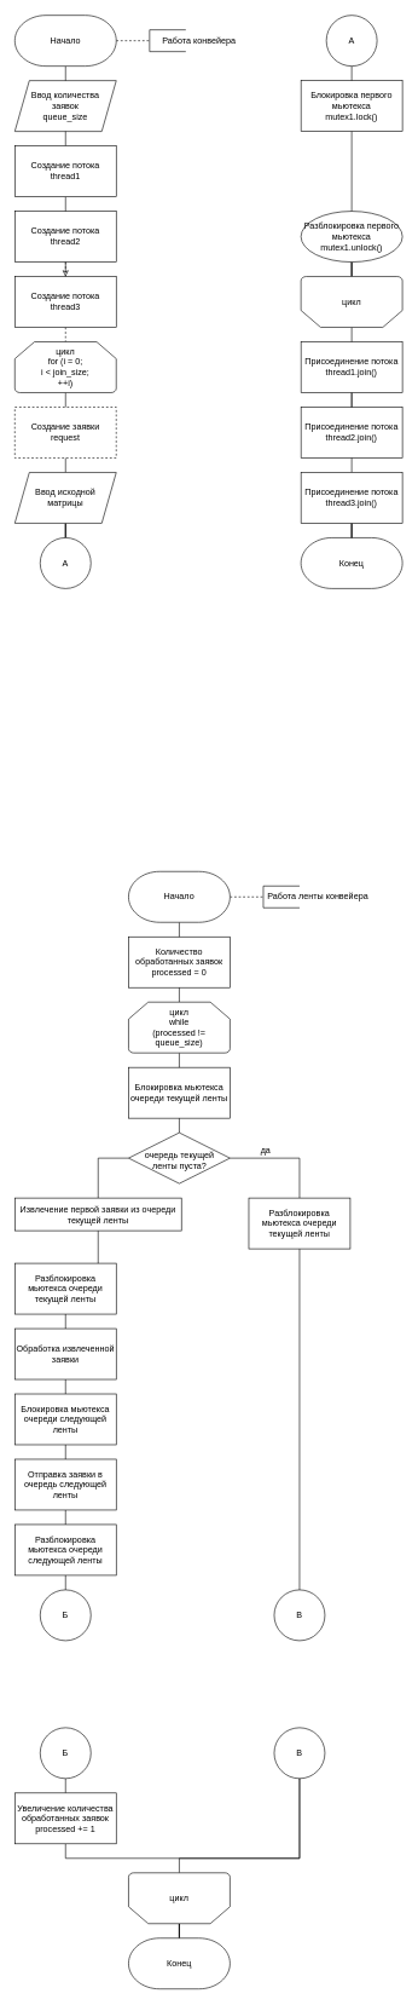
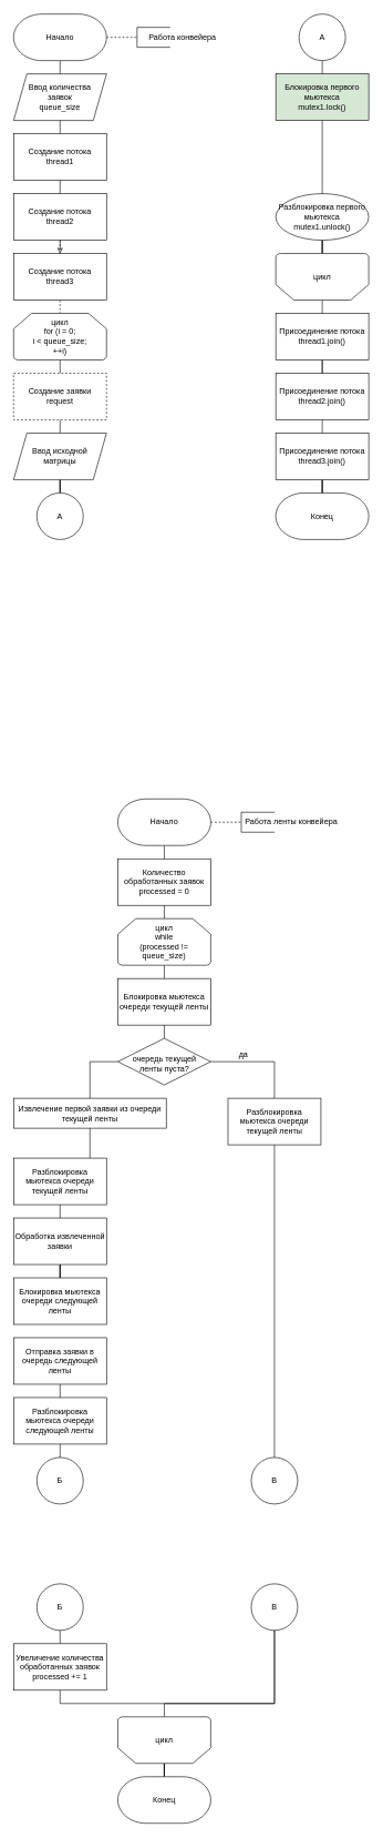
- <mxCell id="32" value="&lt;div&gt;Блокировка первого&lt;/div&gt;&lt;div&gt;мьютекса&lt;br&gt;&lt;/div&gt;&lt;div&gt;mutex1.lock()&lt;/div&gt;" style="rounded=0;whiteSpace=wrap;html=1;" vertex="1" parent="1"><mxGeometry x="415" y="110" width="140" height="70" as="geometry" /></mxCell>
+ <mxCell id="32" value="&lt;div&gt;Блокировка первого&lt;/div&gt;&lt;div&gt;мьютекса&lt;br&gt;&lt;/div&gt;&lt;div&gt;mutex1.lock()&lt;/div&gt;" style="rounded=0;whiteSpace=wrap;html=1;fillColor=#d5e8d4;" vertex="1" parent="1"><mxGeometry x="415" y="110" width="140" height="70" as="geometry" /></mxCell>
- <mxCell id="15" value="цикл&lt;br&gt;&lt;div&gt;for (i = 0;&lt;/div&gt;&lt;div&gt;i &amp;lt; join_size;&lt;/div&gt;&lt;div&gt;++i)&lt;/div&gt;" style="strokeWidth=1;html=1;shape=mxgraph.flowchart.loop_limit;whiteSpace=wrap;" vertex="1" parent="1"><mxGeometry x="20" y="470" width="140" height="70" as="geometry" /></mxCell>
+ <mxCell id="15" value="цикл&lt;br&gt;&lt;div&gt;for (i = 0;&lt;/div&gt;&lt;div&gt;i &amp;lt; queue_size;&lt;/div&gt;&lt;div&gt;++i)&lt;/div&gt;" style="strokeWidth=1;html=1;shape=mxgraph.flowchart.loop_limit;whiteSpace=wrap;" vertex="1" parent="1"><mxGeometry x="20" y="470" width="140" height="70" as="geometry" /></mxCell>
- <mxCell id="53" value="" style="edgeStyle=orthogonalEdgeStyle;rounded=0;orthogonalLoop=1;jettySize=auto;html=1;endArrow=none;endFill=0;" edge="1" parent="1" source="54" target="57"><mxGeometry relative="1" as="geometry" /></mxCell>
+ <mxCell id="53" value="" style="edgeStyle=orthogonalEdgeStyle;rounded=0;orthogonalLoop=1;jettySize=auto;html=1;endArrow=none;endFill=0;" edge="1" parent="1" source="54" target="55"><mxGeometry relative="1" as="geometry" /></mxCell>
